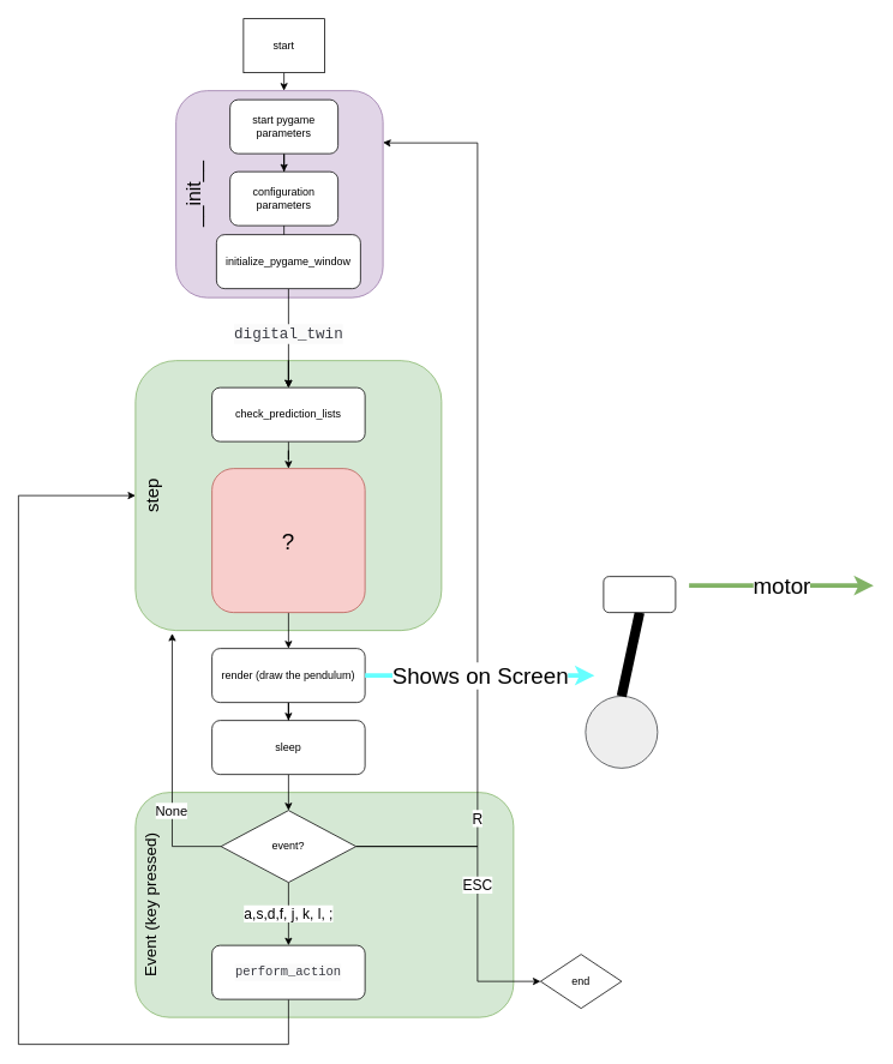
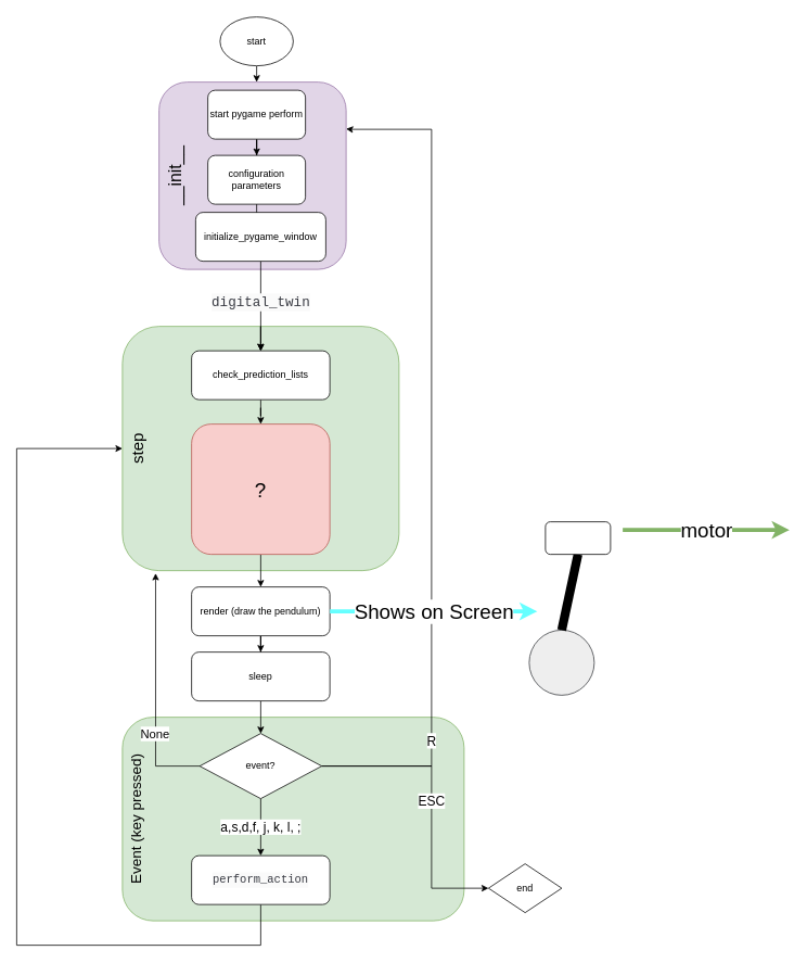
- <mxCell id="8" value="start" style="whiteSpace=wrap;html=1;rounded=0;" parent="1" vertex="1"><mxGeometry x="270" y="20" width="90" height="60" as="geometry" /></mxCell>
+ <mxCell id="8" value="start" style="ellipse;whiteSpace=wrap;html=1;" parent="1" vertex="1"><mxGeometry x="270" y="20" width="90" height="60" as="geometry" /></mxCell>
- <mxCell id="6" value="start pygame parameters" style="rounded=1;whiteSpace=wrap;html=1;" parent="1" vertex="1"><mxGeometry x="255" y="110" width="120" height="60" as="geometry" /></mxCell>
+ <mxCell id="6" value="start pygame perform" style="rounded=1;whiteSpace=wrap;html=1;" parent="1" vertex="1"><mxGeometry x="255" y="110" width="120" height="60" as="geometry" /></mxCell>
